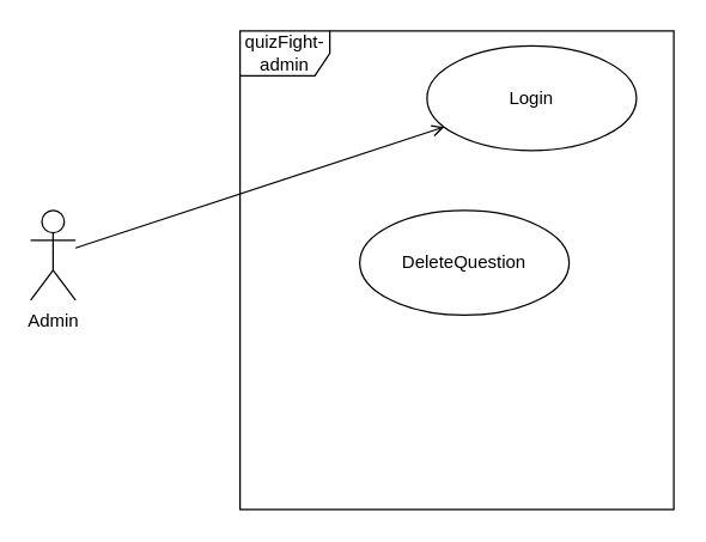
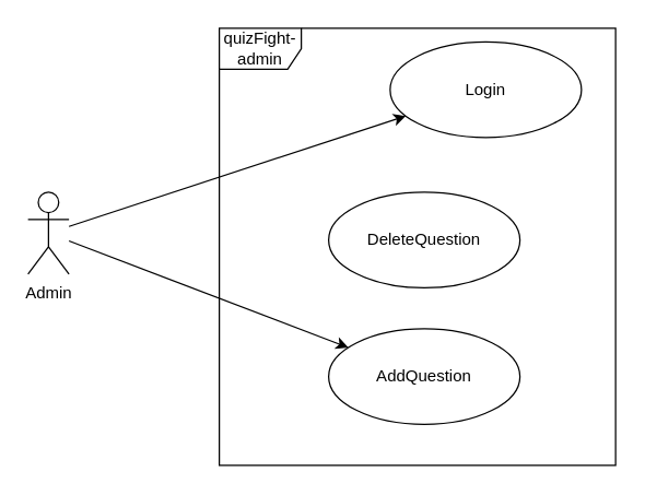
- <mxCell id="3" style="rounded=0;orthogonalLoop=1;jettySize=auto;html=1;endArrow=open;" edge="1" parent="1" source="5" target="6"><mxGeometry relative="1" as="geometry" /></mxCell>
+ <mxCell id="3" style="rounded=0;orthogonalLoop=1;jettySize=auto;html=1;" edge="1" parent="1" source="5" target="6"><mxGeometry relative="1" as="geometry" /></mxCell>
+ <mxCell id="4" style="edgeStyle=none;rounded=0;orthogonalLoop=1;jettySize=auto;html=1;" edge="1" parent="1" source="5" target="8"><mxGeometry relative="1" as="geometry" /></mxCell>
+ <mxCell id="8" value="AddQuestion&lt;br&gt;" style="ellipse;whiteSpace=wrap;html=1;" vertex="1" parent="1"><mxGeometry x="240" y="240" width="140" height="70" as="geometry" /></mxCell>
